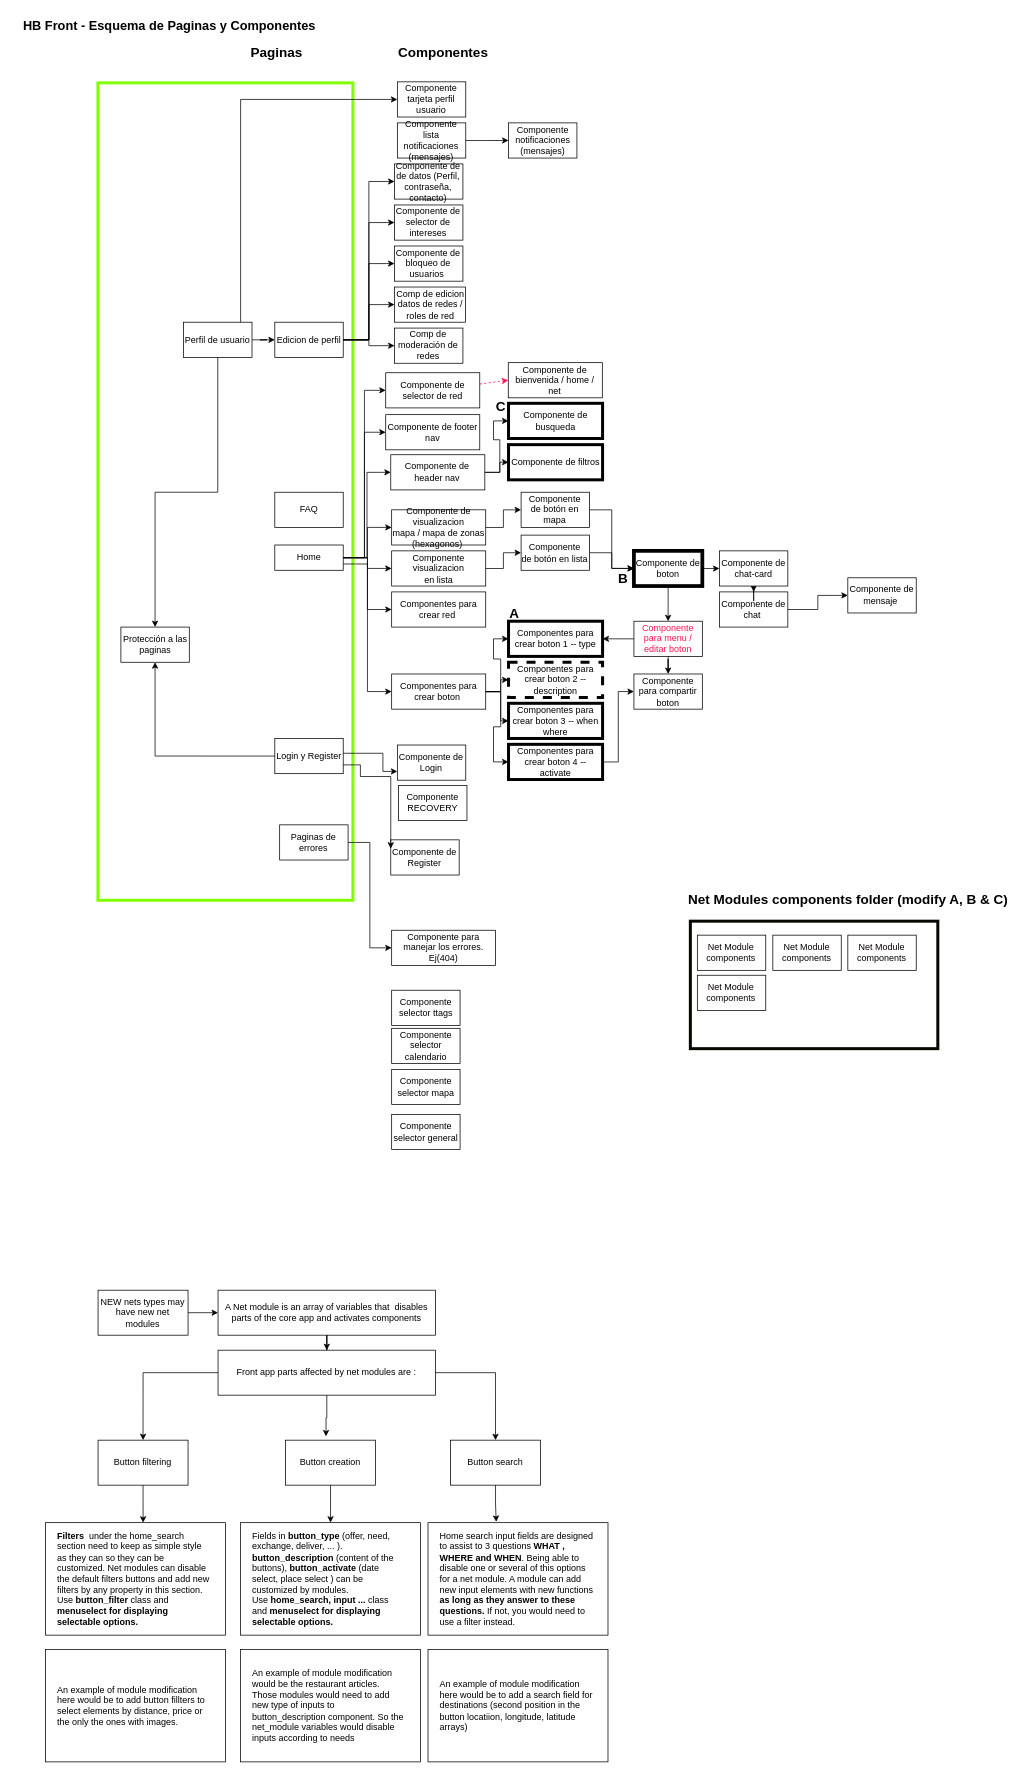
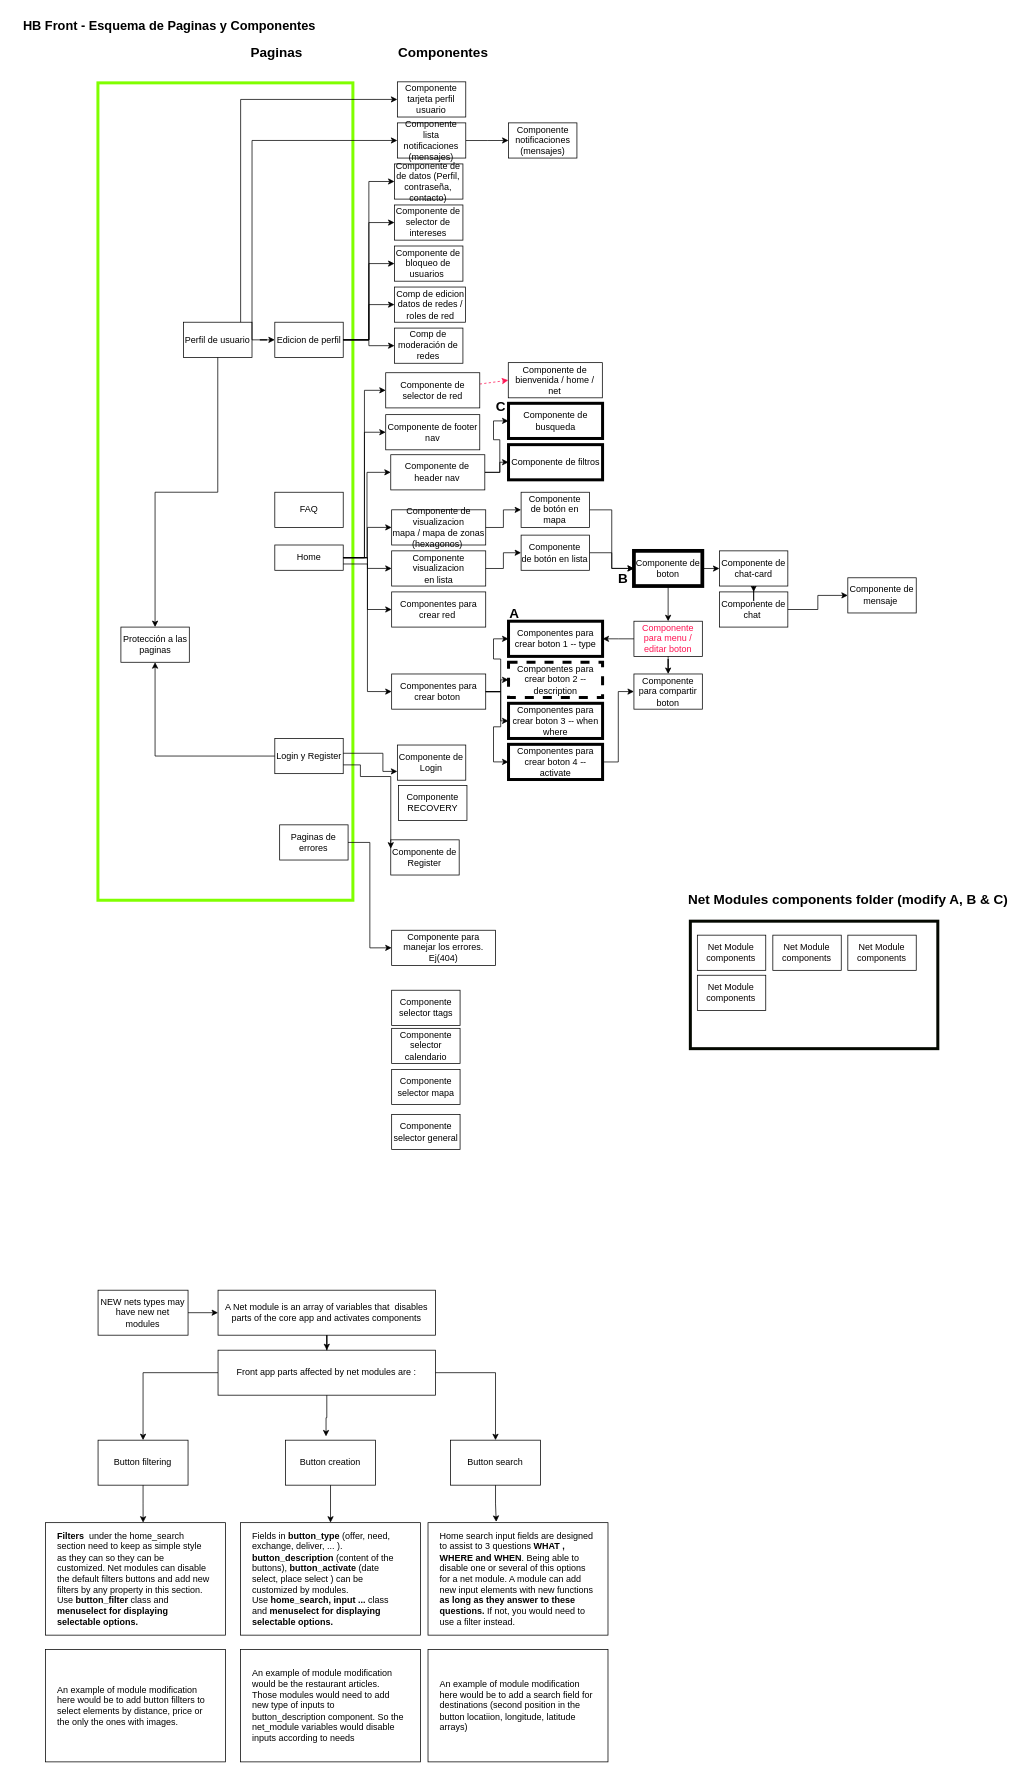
+ <mxCell id="87" style="edgeStyle=orthogonalEdgeStyle;rounded=0;orthogonalLoop=1;jettySize=auto;html=1;entryX=0;entryY=0.5;entryDx=0;entryDy=0;" edge="1" parent="1" source="28" target="86"><mxGeometry x="-730" y="-1400" as="geometry"><Array as="points"><mxPoint x="335.461" y="186.818" /></Array></mxGeometry></mxCell>
